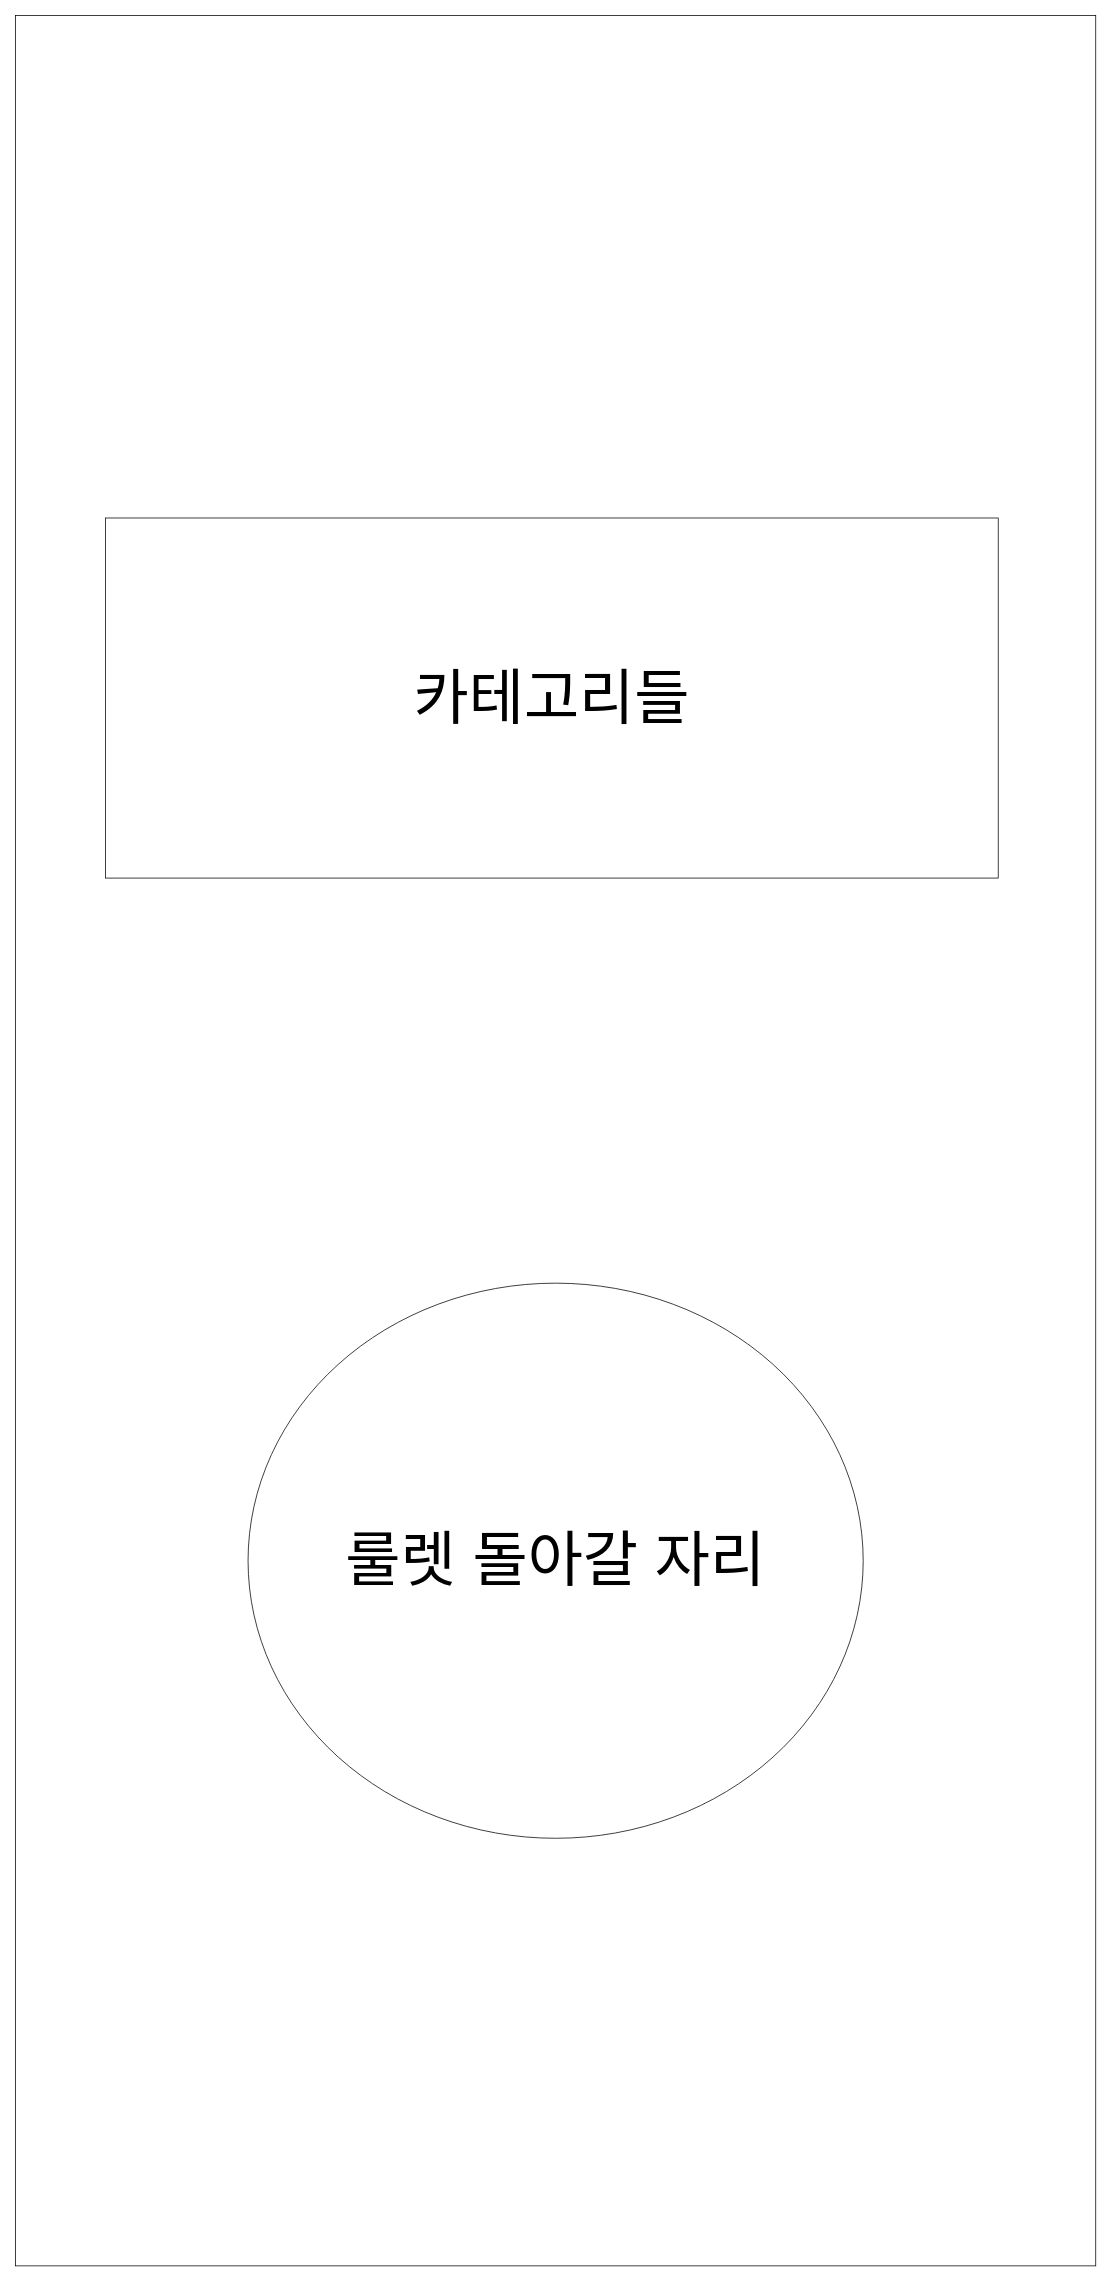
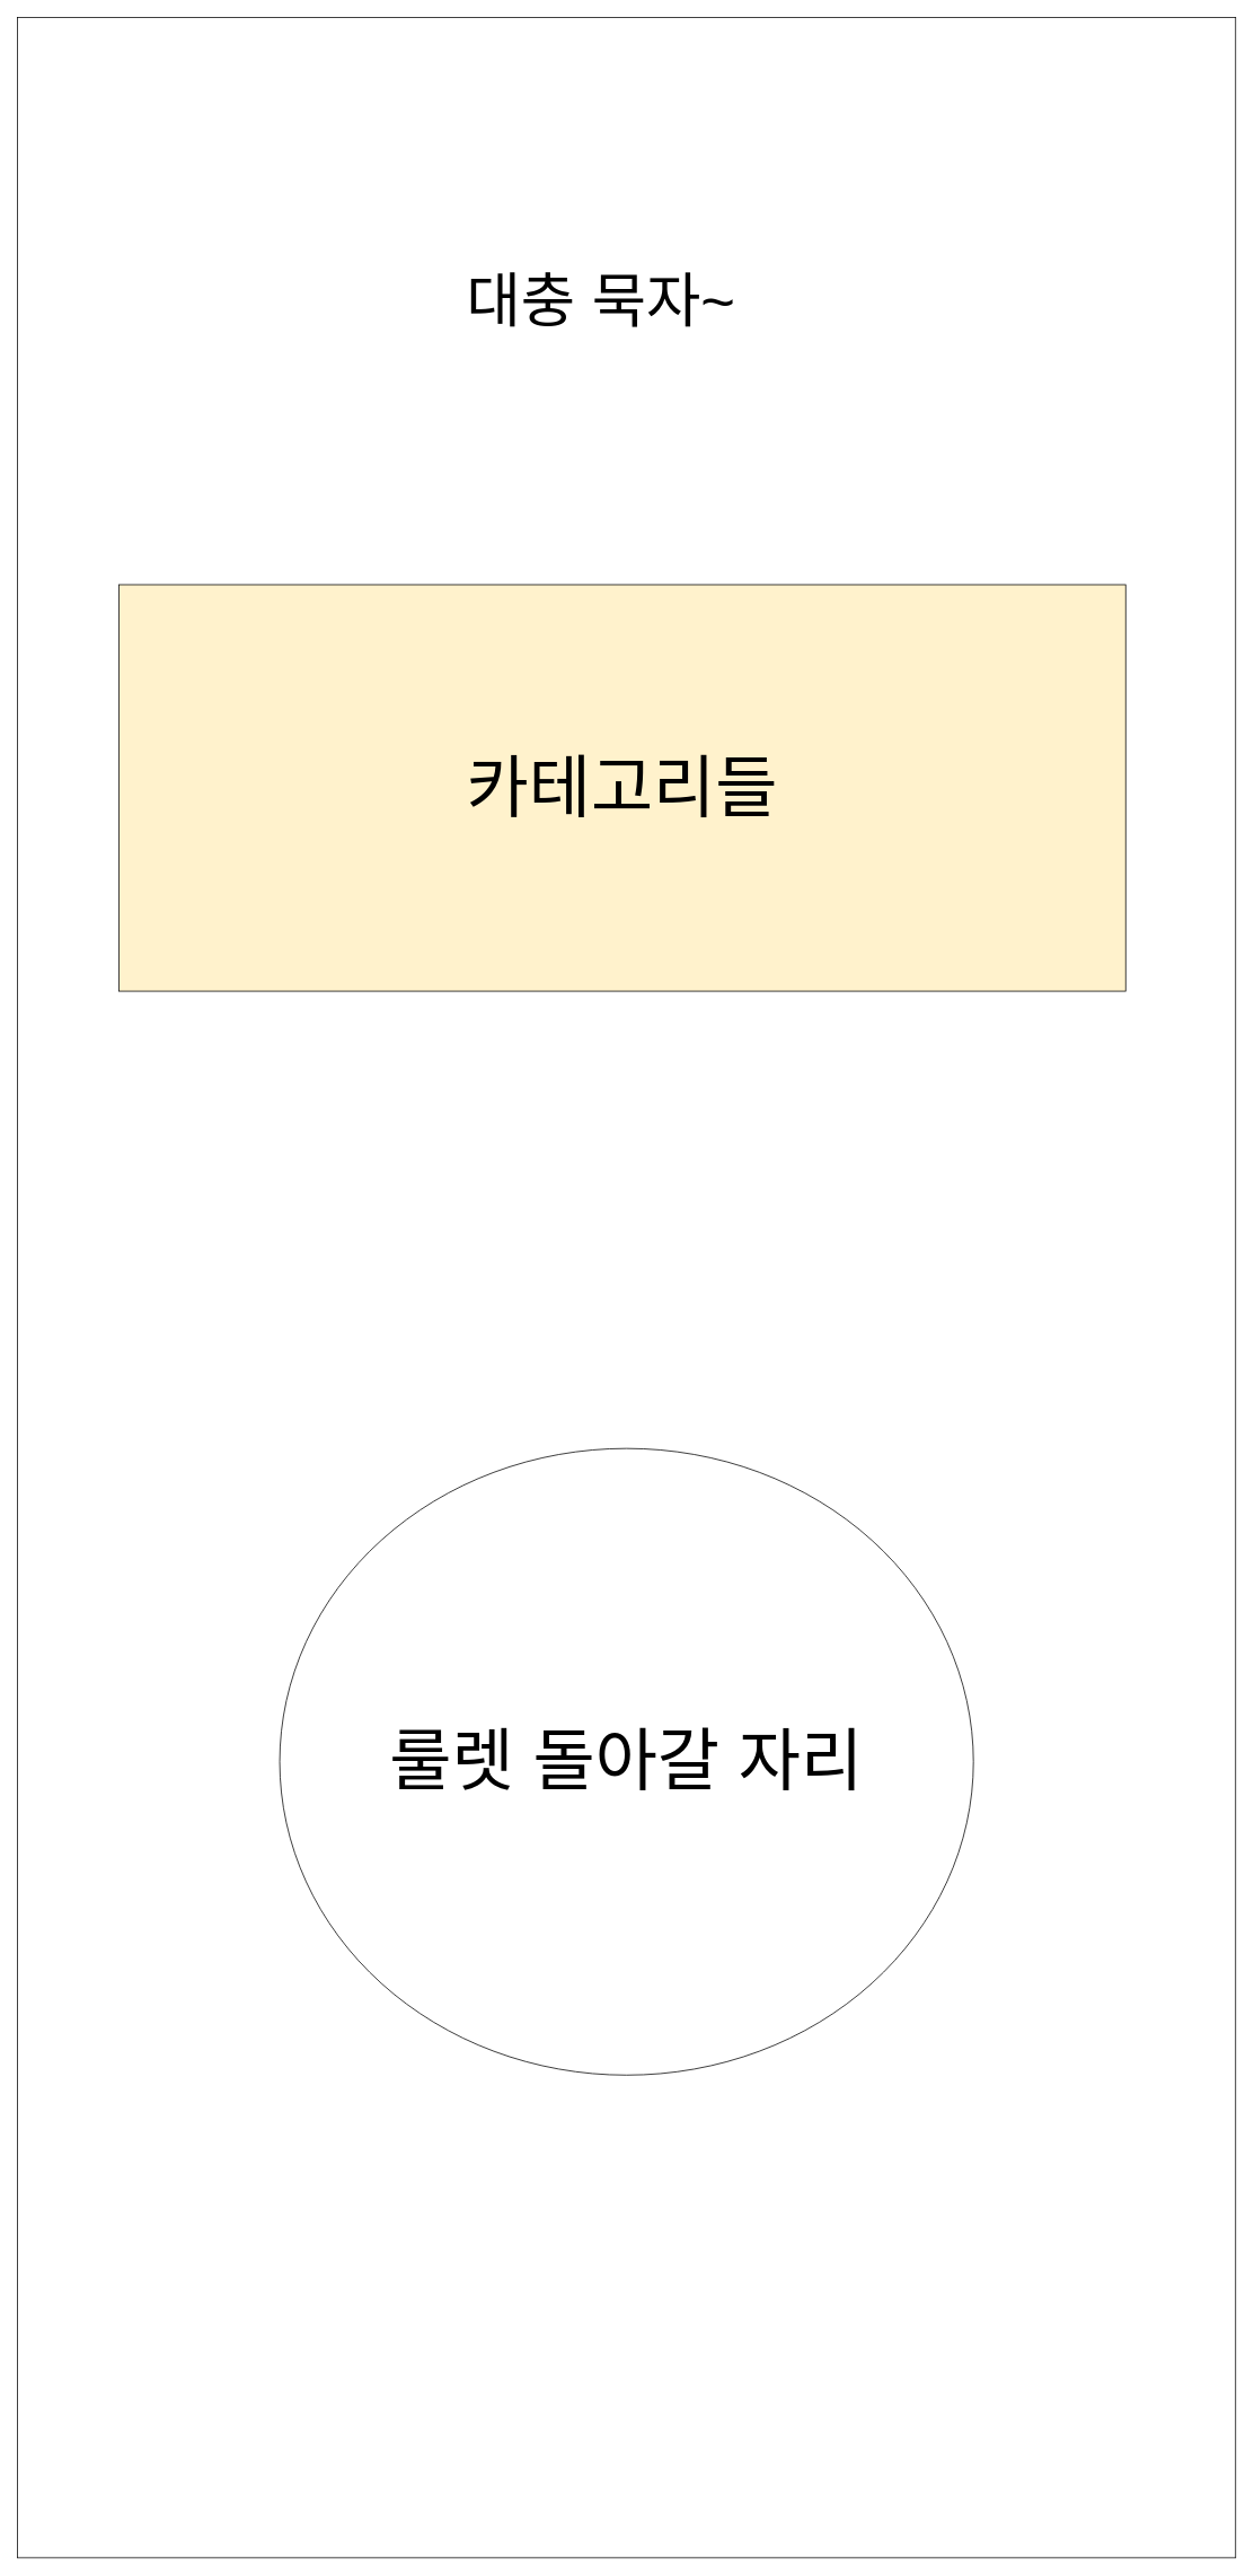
+ <mxCell id="3" value="&lt;font style=&quot;font-size: 70px;&quot;&gt;대충 &lt;font style=&quot;font-size: 70px;&quot;&gt;묵자&lt;/font&gt;~&lt;/font&gt;" style="text;html=1;strokeColor=none;fillColor=none;align=center;verticalAlign=middle;whiteSpace=wrap;rounded=0;" vertex="1" parent="1"><mxGeometry x="130" y="120" width="1160" height="470" as="geometry" /></mxCell>
- <mxCell id="4" value="&lt;font style=&quot;font-size: 80px;&quot;&gt;카테고리들&lt;/font&gt;" style="rounded=0;whiteSpace=wrap;html=1;" vertex="1" parent="1"><mxGeometry x="140" y="690" width="1190" height="480" as="geometry" /></mxCell>
+ <mxCell id="4" value="&lt;font style=&quot;font-size: 80px;&quot;&gt;카테고리들&lt;/font&gt;" style="rounded=0;whiteSpace=wrap;html=1;fillColor=#fff2cc;" vertex="1" parent="1"><mxGeometry x="140" y="690" width="1190" height="480" as="geometry" /></mxCell>
